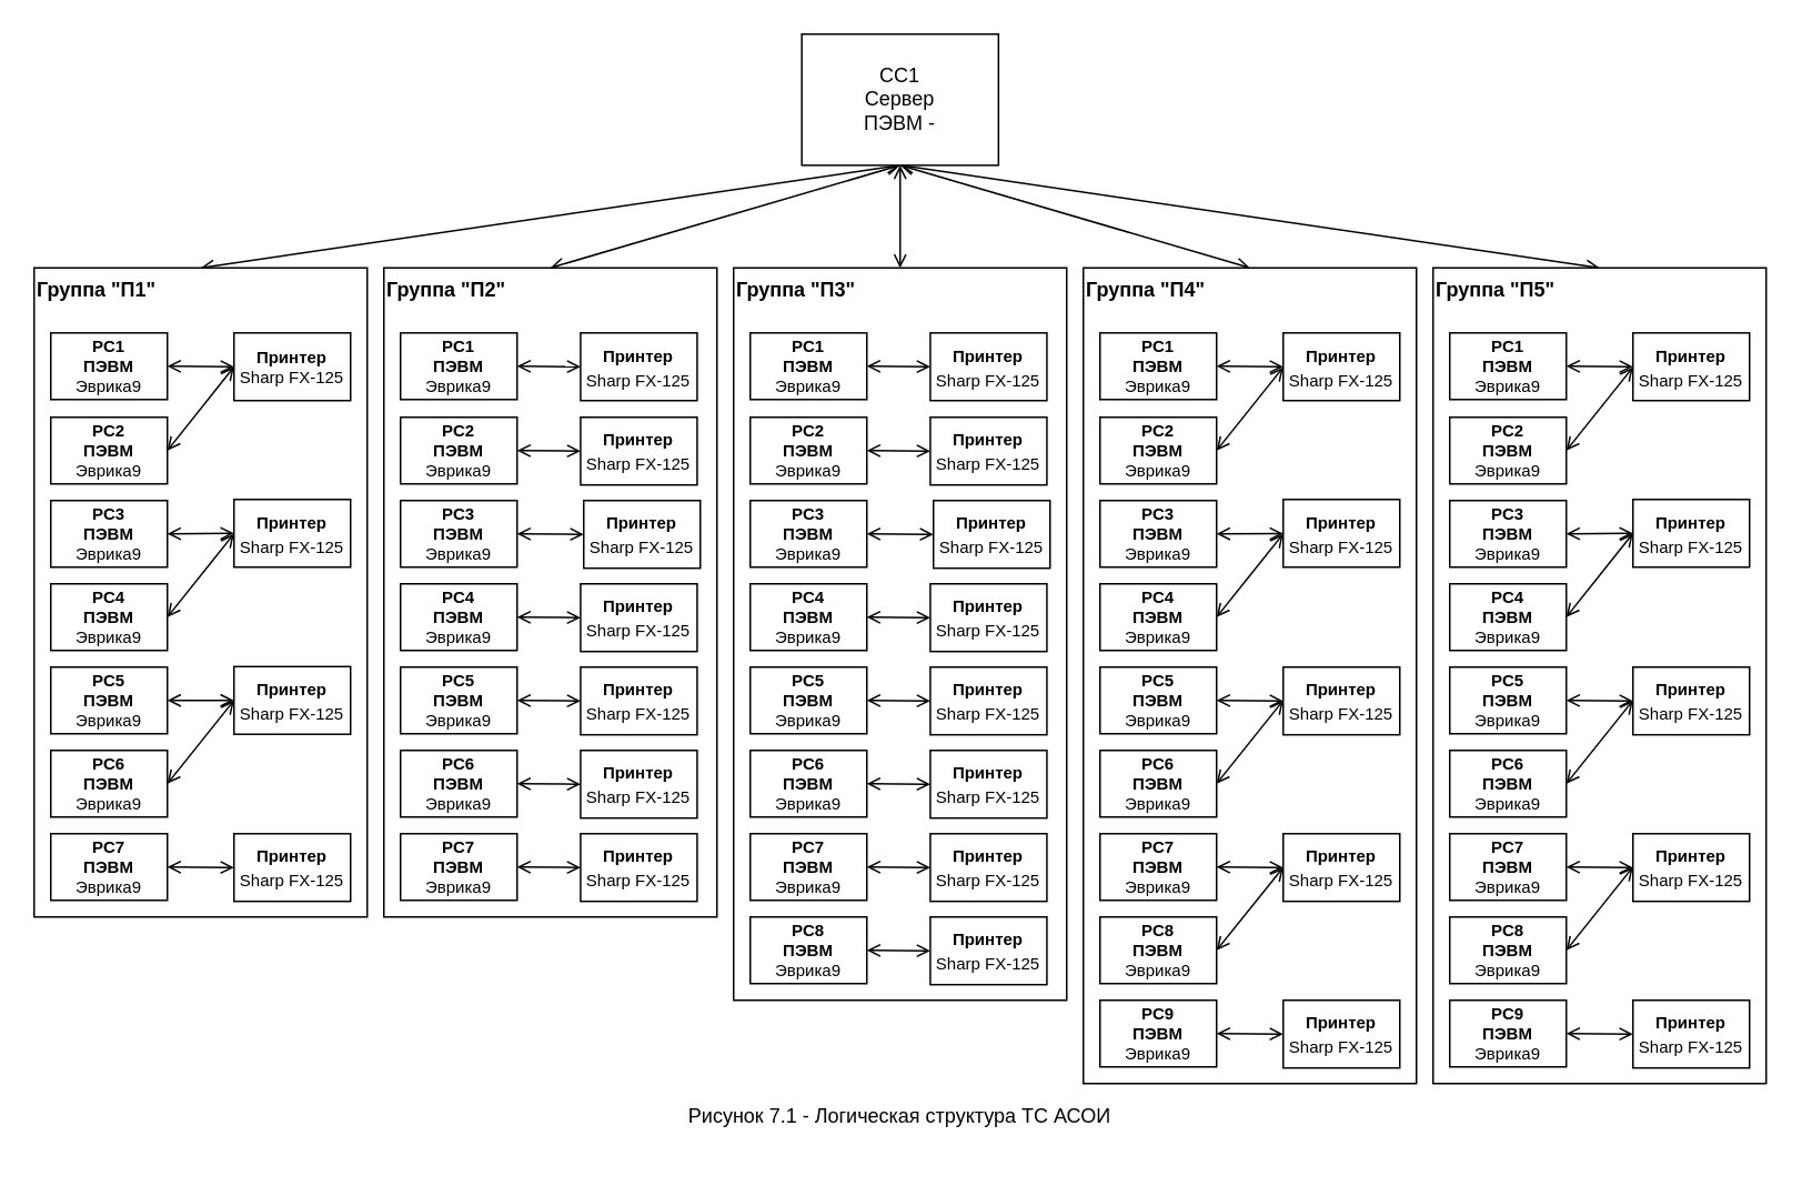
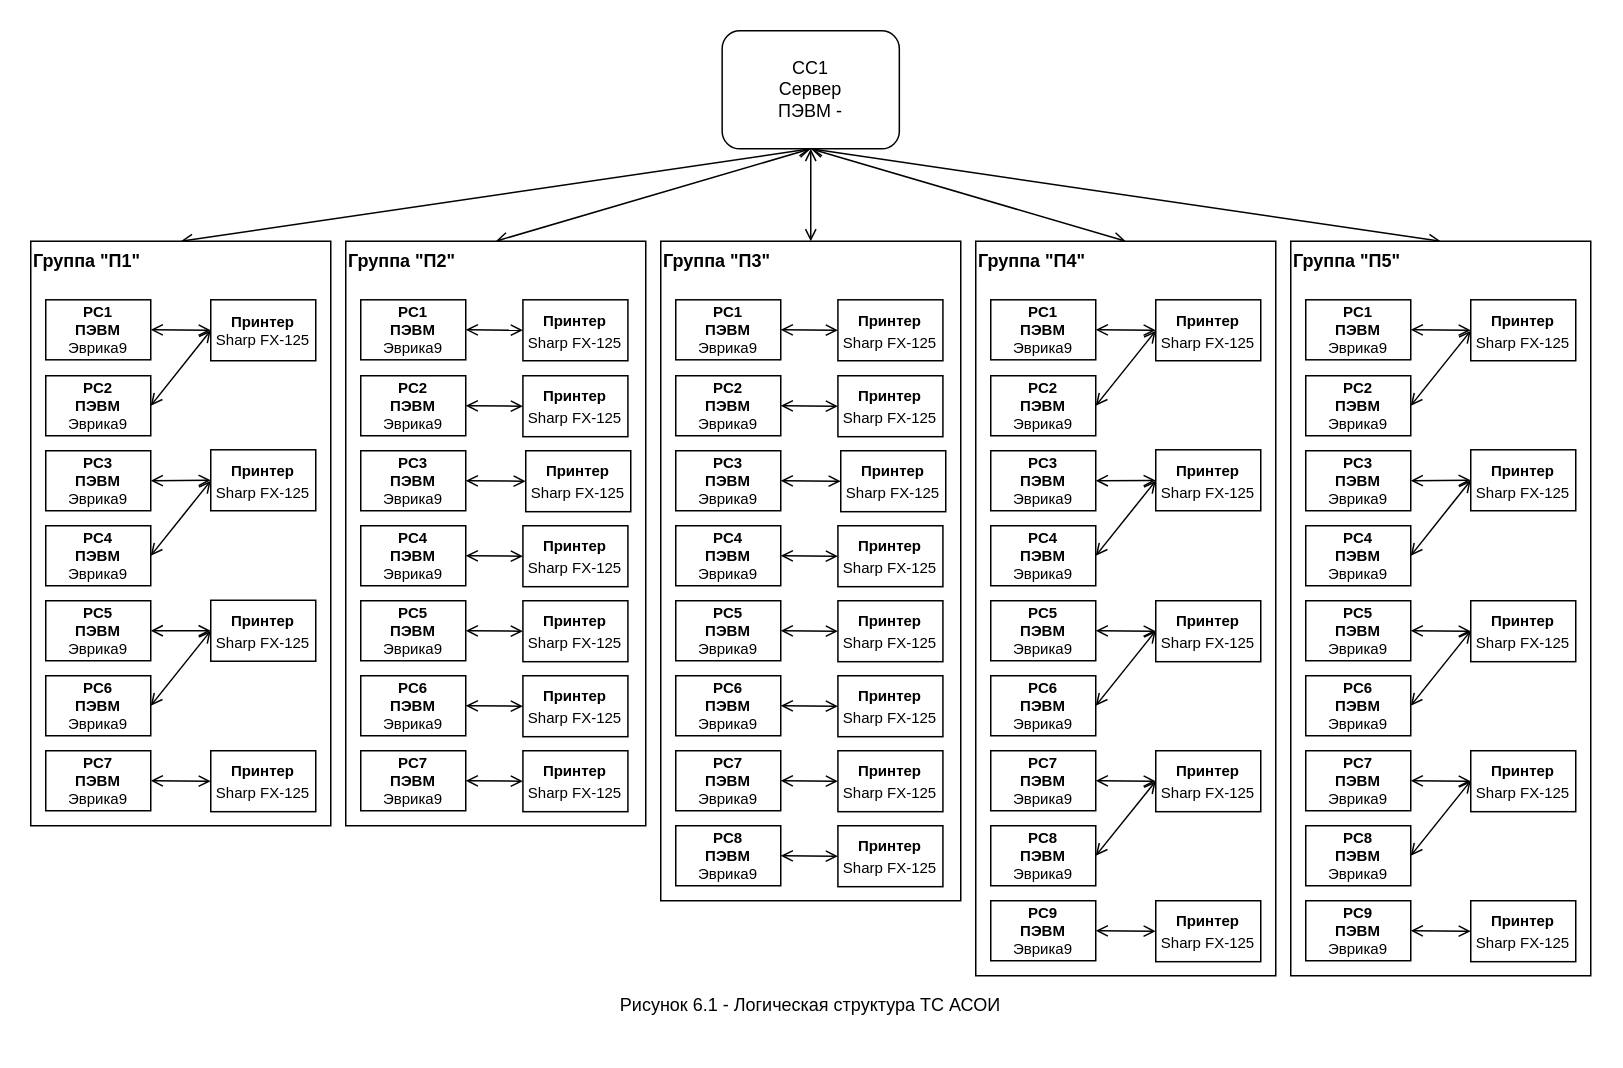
- <mxCell id="7" value="СС1&lt;br&gt;Сервер&lt;br&gt;ПЭВМ -" style="rounded=0;whiteSpace=wrap;html=1;" parent="1" vertex="1"><mxGeometry x="480.94" y="20" width="118.11" height="78.74" as="geometry" /></mxCell>
+ <mxCell id="7" value="СС1&lt;br&gt;Сервер&lt;br&gt;ПЭВМ -" style="whiteSpace=wrap;html=1;rounded=1;" parent="1" vertex="1"><mxGeometry x="480.94" y="20" width="118.11" height="78.74" as="geometry" /></mxCell>
- <mxCell id="122" value="Рисунок 7.1 - Логическая структура ТС АСОИ" style="rounded=0;whiteSpace=wrap;html=1;fillColor=none;strokeColor=none;" vertex="1" parent="1"><mxGeometry x="20" y="650" width="1040" height="40" as="geometry" /></mxCell>
+ <mxCell id="122" value="Рисунок 6.1 - Логическая структура ТС АСОИ" style="rounded=0;whiteSpace=wrap;html=1;fillColor=none;strokeColor=none;" vertex="1" parent="1"><mxGeometry x="20" y="650" width="1040" height="40" as="geometry" /></mxCell>
